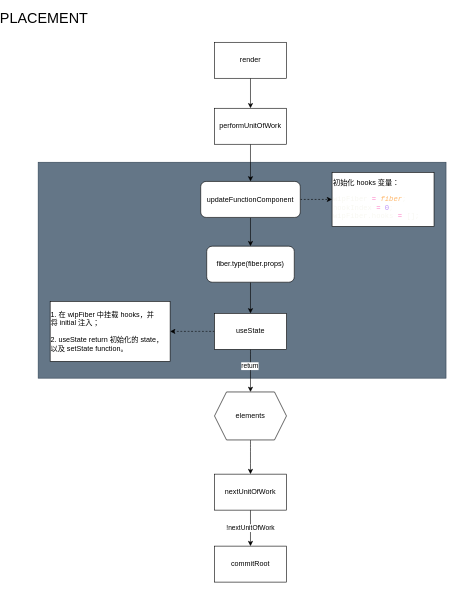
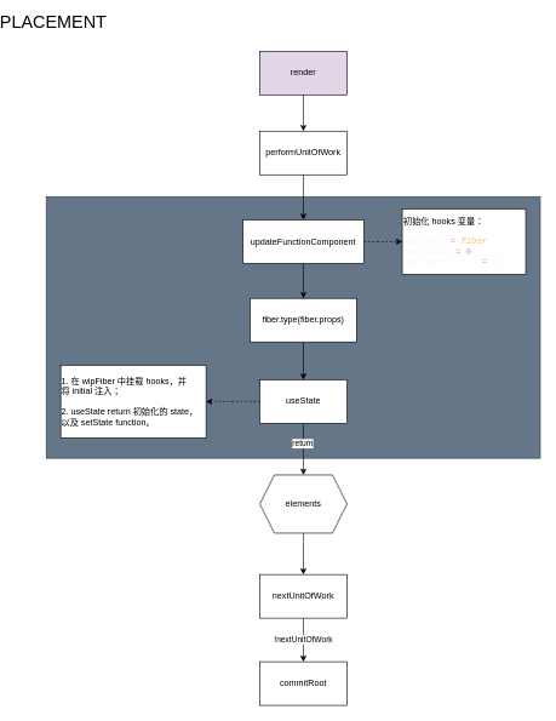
- <mxCell id="4" value="render" style="rounded=0;whiteSpace=wrap;html=1;" parent="1" vertex="1"><mxGeometry x="324" y="70" width="120" height="60" as="geometry" /></mxCell>
+ <mxCell id="4" value="render" style="rounded=0;whiteSpace=wrap;html=1;fillColor=#e1d5e7;" parent="1" vertex="1"><mxGeometry x="324" y="70" width="120" height="60" as="geometry" /></mxCell>
- <mxCell id="9" value="updateFunctionComponent" style="whiteSpace=wrap;html=1;rounded=1;" parent="1" vertex="1"><mxGeometry x="301" y="302" width="166" height="60" as="geometry" /></mxCell>
+ <mxCell id="9" value="updateFunctionComponent" style="rounded=0;whiteSpace=wrap;html=1;" parent="1" vertex="1"><mxGeometry x="301" y="302" width="166" height="60" as="geometry" /></mxCell>
- <mxCell id="22" value="&lt;font style=&quot;font-size: 12px;&quot;&gt;fiber.type(fiber.props)&lt;/font&gt;" style="whiteSpace=wrap;html=1;fontSize=12;rounded=1;" parent="1" vertex="1"><mxGeometry x="311" y="410" width="146" height="60" as="geometry" /></mxCell>
+ <mxCell id="22" value="&lt;font style=&quot;font-size: 12px;&quot;&gt;fiber.type(fiber.props)&lt;/font&gt;" style="rounded=0;whiteSpace=wrap;html=1;fontSize=12;" parent="1" vertex="1"><mxGeometry x="311" y="410" width="146" height="60" as="geometry" /></mxCell>
